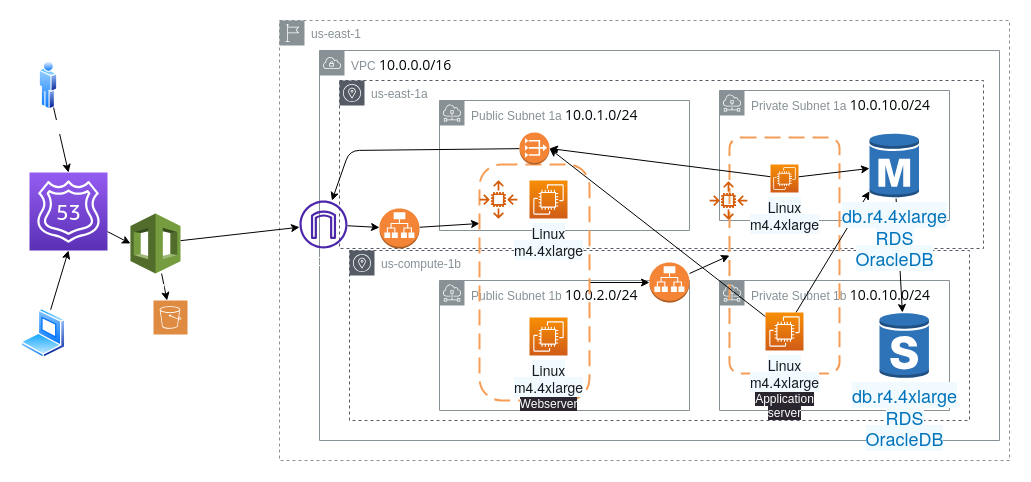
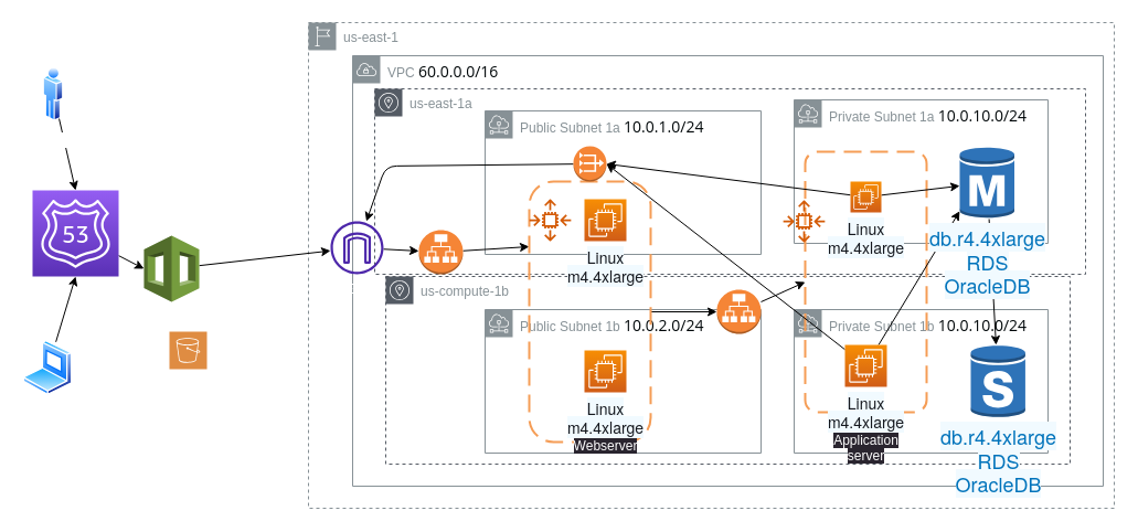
- <mxCell id="3" value="VPC&amp;nbsp;&lt;span style=&quot;color: rgb(0, 7, 9); font-family: &amp;quot;Open Sans&amp;quot;, sans-serif; font-size: 14px; background-color: rgb(255, 255, 255);&quot;&gt;10.0.0.0/16&lt;/span&gt;" style="sketch=0;outlineConnect=0;gradientColor=none;html=1;whiteSpace=wrap;fontSize=12;fontStyle=0;shape=mxgraph.aws4.group;grIcon=mxgraph.aws4.group_vpc;strokeColor=#879196;fillColor=none;verticalAlign=top;align=left;spacingLeft=30;fontColor=#879196;dashed=0;" parent="1" vertex="1"><mxGeometry x="319" y="50" width="680" height="390" as="geometry" /></mxCell>
+ <mxCell id="3" value="VPC&amp;nbsp;&lt;span style=&quot;color: rgb(0, 7, 9); font-family: &amp;quot;Open Sans&amp;quot;, sans-serif; font-size: 14px; background-color: rgb(255, 255, 255);&quot;&gt;60.0.0.0/16&lt;/span&gt;" style="sketch=0;outlineConnect=0;gradientColor=none;html=1;whiteSpace=wrap;fontSize=12;fontStyle=0;shape=mxgraph.aws4.group;grIcon=mxgraph.aws4.group_vpc;strokeColor=#879196;fillColor=none;verticalAlign=top;align=left;spacingLeft=30;fontColor=#879196;dashed=0;" parent="1" vertex="1"><mxGeometry x="319" y="50" width="680" height="390" as="geometry" /></mxCell>
- <mxCell id="13" style="edgeStyle=none;html=1;fontColor=#FFFFFF;" parent="1" source="30" target="31" edge="1"><mxGeometry relative="1" as="geometry" /></mxCell>
